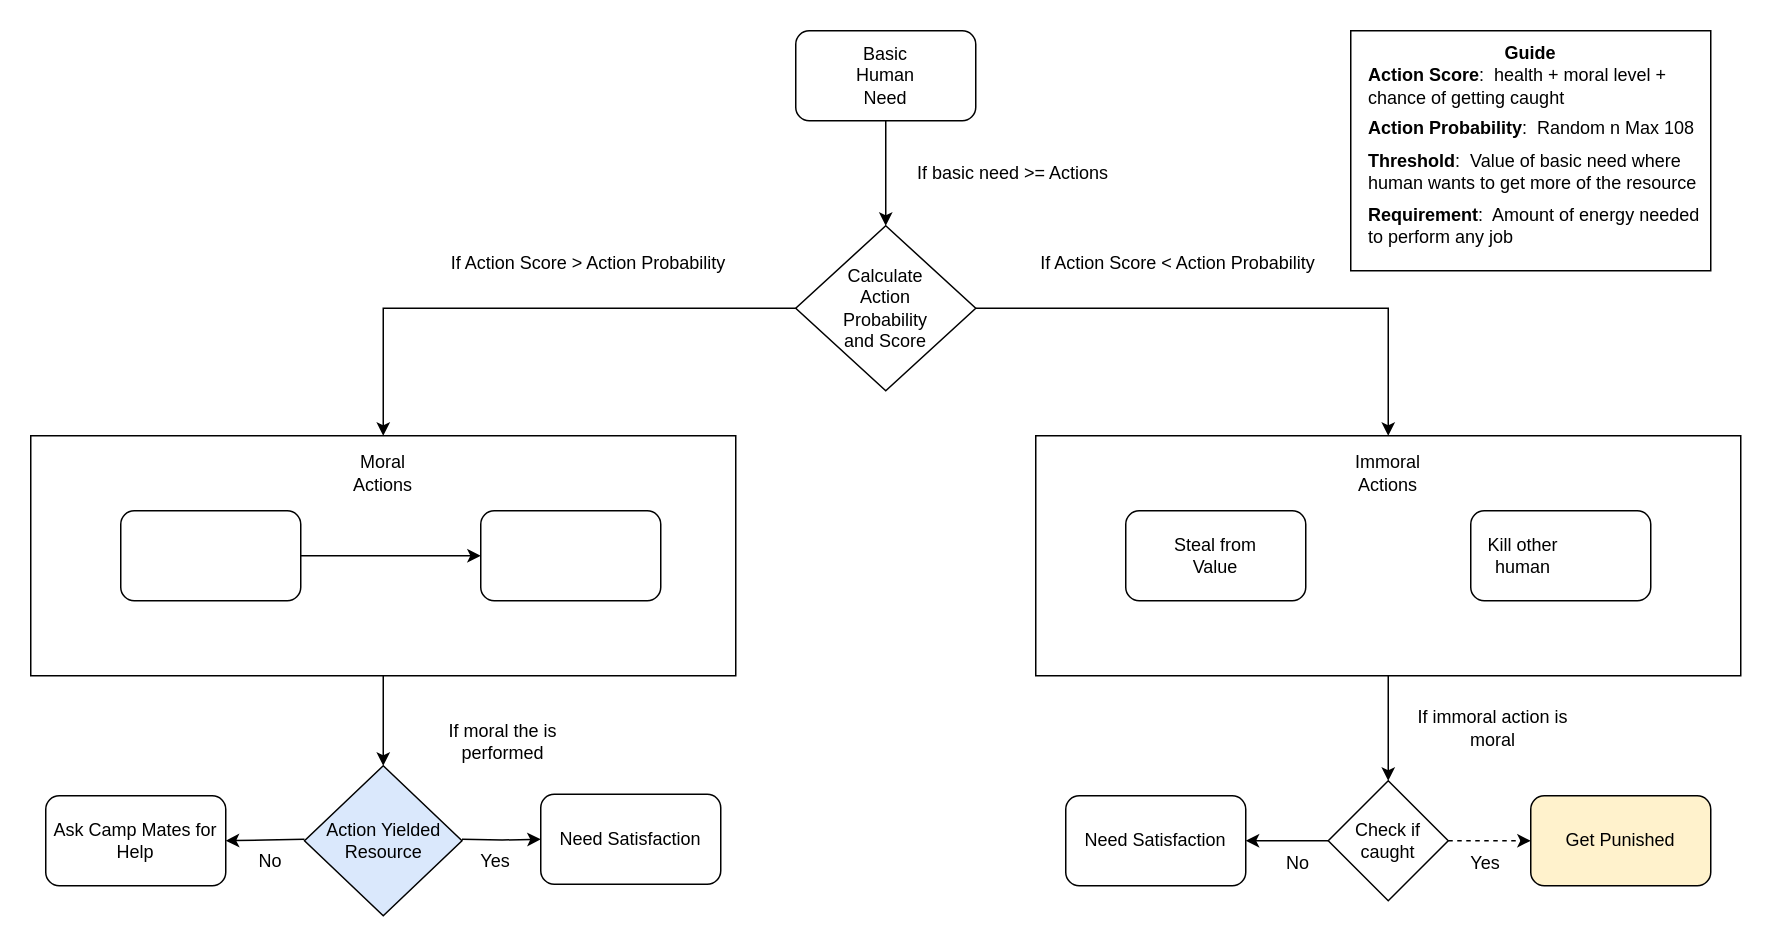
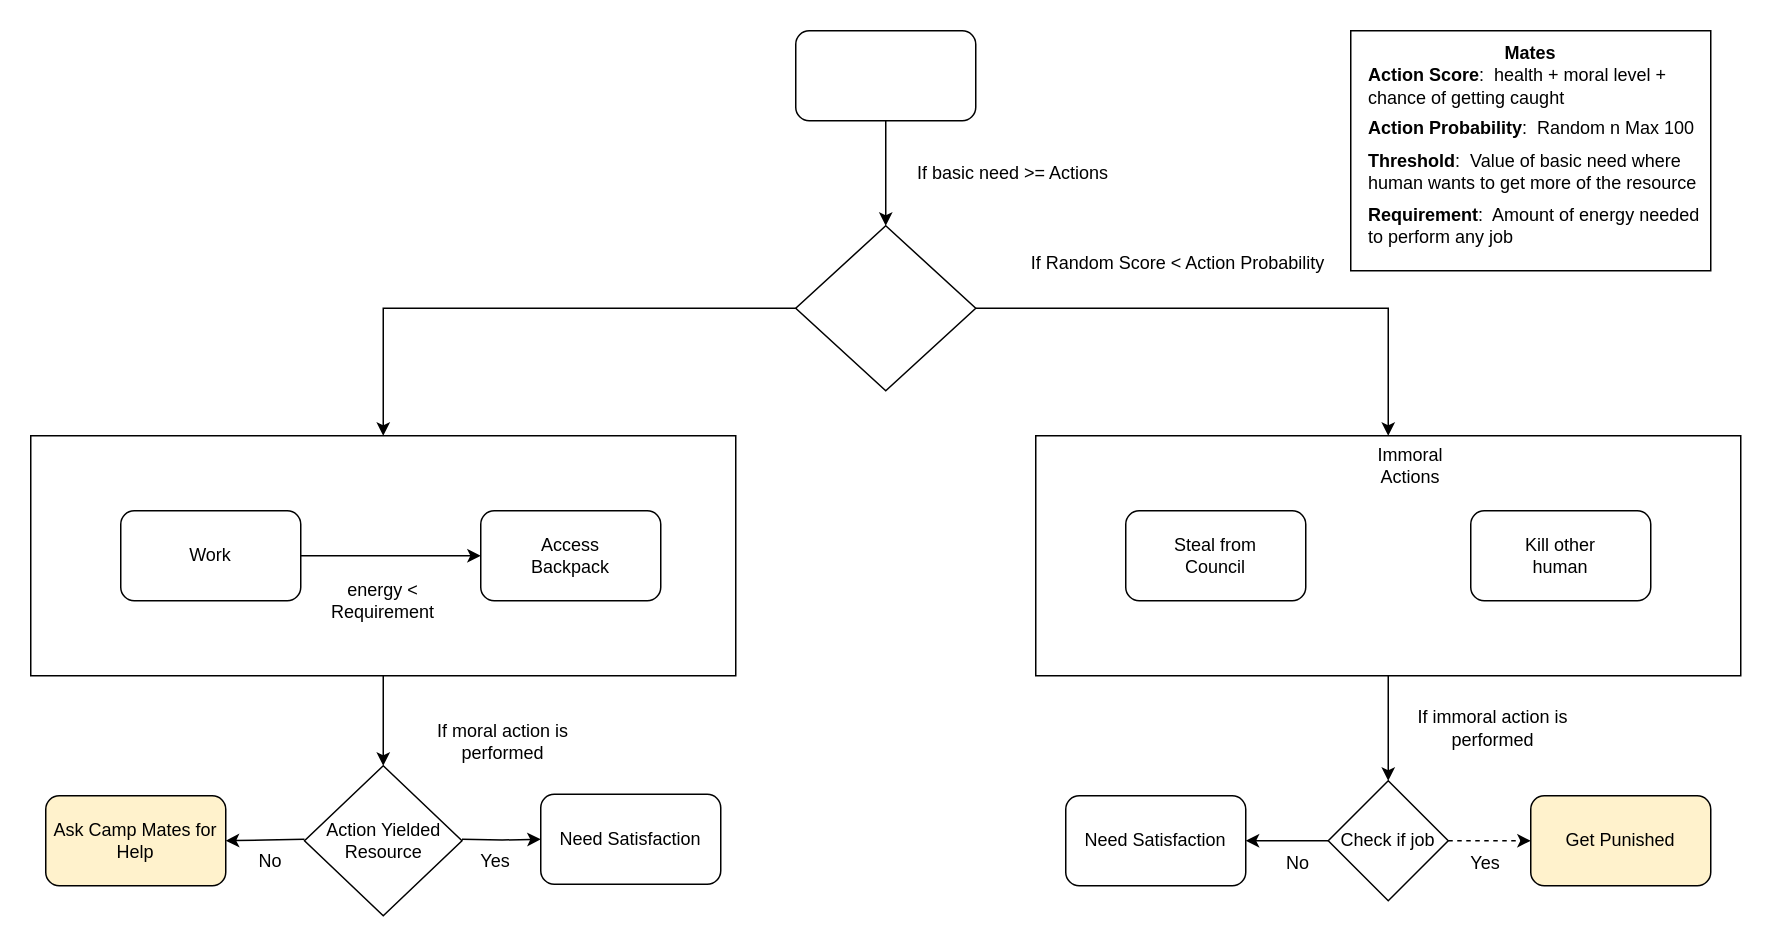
- <mxCell id="44" value="Guide" style="text;html=1;strokeColor=none;fillColor=none;align=center;verticalAlign=middle;whiteSpace=wrap;rounded=0;fontStyle=1" vertex="1" parent="1"><mxGeometry x="990" y="20" width="60" height="30" as="geometry" /></mxCell>
+ <mxCell id="44" value="Mates" style="text;html=1;strokeColor=none;fillColor=none;align=center;verticalAlign=middle;whiteSpace=wrap;rounded=0;fontStyle=1" vertex="1" parent="1"><mxGeometry x="990" y="20" width="60" height="30" as="geometry" /></mxCell>
- <mxCell id="8" value="Basic Human Need" style="text;html=1;strokeColor=none;fillColor=none;align=center;verticalAlign=middle;whiteSpace=wrap;rounded=0;" vertex="1" parent="1"><mxGeometry x="560" y="35" width="60" height="30" as="geometry" /></mxCell>
- <mxCell id="46" value="&lt;b&gt;Action Probability&lt;/b&gt;:&amp;nbsp; Random n Max 108" style="text;html=1;strokeColor=none;fillColor=none;align=left;verticalAlign=middle;whiteSpace=wrap;rounded=0;" vertex="1" parent="1"><mxGeometry x="910" y="70" width="220" height="30" as="geometry" /></mxCell>
+ <mxCell id="46" value="&lt;b&gt;Action Probability&lt;/b&gt;:&amp;nbsp; Random n Max 100" style="text;html=1;strokeColor=none;fillColor=none;align=left;verticalAlign=middle;whiteSpace=wrap;rounded=0;" vertex="1" parent="1"><mxGeometry x="910" y="70" width="220" height="30" as="geometry" /></mxCell>
- <mxCell id="47" value="If Action Score &amp;gt; Action Probability" style="text;html=1;strokeColor=none;fillColor=none;align=center;verticalAlign=middle;whiteSpace=wrap;rounded=0;" vertex="1" parent="1"><mxGeometry x="267" y="160" width="250" height="30" as="geometry" /></mxCell>
- <mxCell id="25" value="If Action Score &amp;lt; Action Probability" style="text;html=1;strokeColor=none;fillColor=none;align=center;verticalAlign=middle;whiteSpace=wrap;rounded=0;" vertex="1" parent="1"><mxGeometry x="660" y="160" width="250" height="30" as="geometry" /></mxCell>
+ <mxCell id="25" value="If Random Score &amp;lt; Action Probability" style="text;html=1;strokeColor=none;fillColor=none;align=center;verticalAlign=middle;whiteSpace=wrap;rounded=0;" vertex="1" parent="1"><mxGeometry x="660" y="160" width="250" height="30" as="geometry" /></mxCell>
- <mxCell id="24" value="Calculate Action Probability and Score" style="text;html=1;strokeColor=none;fillColor=none;align=center;verticalAlign=middle;whiteSpace=wrap;rounded=0;" vertex="1" parent="1"><mxGeometry x="560" y="190" width="60" height="30" as="geometry" /></mxCell>
- <mxCell id="20" value="Moral Actions" style="text;html=1;strokeColor=none;fillColor=none;align=center;verticalAlign=middle;whiteSpace=wrap;rounded=0;" vertex="1" parent="1"><mxGeometry x="225" y="300" width="60" height="30" as="geometry" /></mxCell>
- <mxCell id="19" value="Immoral Actions" style="text;html=1;strokeColor=none;fillColor=none;align=center;verticalAlign=middle;whiteSpace=wrap;rounded=0;" vertex="1" parent="1"><mxGeometry x="895" y="300" width="60" height="30" as="geometry" /></mxCell>
+ <mxCell id="19" value="Immoral Actions" style="text;html=1;strokeColor=none;fillColor=none;align=center;verticalAlign=middle;whiteSpace=wrap;rounded=0;" vertex="1" parent="1"><mxGeometry x="910" y="295" width="60" height="30" as="geometry" /></mxCell>
+ <mxCell id="12" value="Work" style="text;html=1;strokeColor=none;fillColor=none;align=center;verticalAlign=middle;whiteSpace=wrap;rounded=0;" vertex="1" parent="1"><mxGeometry x="110" y="355" width="60" height="30" as="geometry" /></mxCell>
+ <mxCell id="14" value="Access Backpack" style="text;html=1;strokeColor=none;fillColor=none;align=center;verticalAlign=middle;whiteSpace=wrap;rounded=0;" vertex="1" parent="1"><mxGeometry x="350" y="355" width="60" height="30" as="geometry" /></mxCell>
- <mxCell id="16" value="Steal from Value" style="text;html=1;strokeColor=none;fillColor=none;align=center;verticalAlign=middle;whiteSpace=wrap;rounded=0;" vertex="1" parent="1"><mxGeometry x="780" y="355" width="60" height="30" as="geometry" /></mxCell>
+ <mxCell id="16" value="Steal from Council" style="text;html=1;strokeColor=none;fillColor=none;align=center;verticalAlign=middle;whiteSpace=wrap;rounded=0;" vertex="1" parent="1"><mxGeometry x="780" y="355" width="60" height="30" as="geometry" /></mxCell>
- <mxCell id="18" value="Kill other human" style="text;html=1;strokeColor=none;fillColor=none;align=center;verticalAlign=middle;whiteSpace=wrap;rounded=0;" vertex="1" parent="1"><mxGeometry x="985" y="355" width="60" height="30" as="geometry" /></mxCell>
+ <mxCell id="18" value="Kill other human" style="text;html=1;strokeColor=none;fillColor=none;align=center;verticalAlign=middle;whiteSpace=wrap;rounded=0;" vertex="1" parent="1"><mxGeometry x="1010" y="355" width="60" height="30" as="geometry" /></mxCell>
+ <mxCell id="26" value="energy &amp;lt; Requirement" style="text;html=1;strokeColor=none;fillColor=none;align=center;verticalAlign=middle;whiteSpace=wrap;rounded=0;" vertex="1" parent="1"><mxGeometry x="225" y="385" width="60" height="30" as="geometry" /></mxCell>
- <mxCell id="31" value="If immoral action is moral" style="text;html=1;strokeColor=none;fillColor=none;align=center;verticalAlign=middle;whiteSpace=wrap;rounded=0;" vertex="1" parent="1"><mxGeometry x="940" y="470" width="110" height="30" as="geometry" /></mxCell>
+ <mxCell id="31" value="If immoral action is performed" style="text;html=1;strokeColor=none;fillColor=none;align=center;verticalAlign=middle;whiteSpace=wrap;rounded=0;" vertex="1" parent="1"><mxGeometry x="940" y="470" width="110" height="30" as="geometry" /></mxCell>
- <mxCell id="27" value="If moral the is performed" style="text;html=1;strokeColor=none;fillColor=none;align=center;verticalAlign=middle;whiteSpace=wrap;rounded=0;" vertex="1" parent="1"><mxGeometry x="275" y="479" width="120" height="30" as="geometry" /></mxCell>
+ <mxCell id="27" value="If moral action is performed" style="text;html=1;strokeColor=none;fillColor=none;align=center;verticalAlign=middle;whiteSpace=wrap;rounded=0;" vertex="1" parent="1"><mxGeometry x="275" y="479" width="120" height="30" as="geometry" /></mxCell>
- <mxCell id="40" value="Ask Camp Mates for Help" style="rounded=1;whiteSpace=wrap;html=1;" vertex="1" parent="1"><mxGeometry x="30" y="530" width="120" height="60" as="geometry" /></mxCell>
+ <mxCell id="40" value="Ask Camp Mates for Help" style="rounded=1;whiteSpace=wrap;html=1;fillColor=#fff2cc;" vertex="1" parent="1"><mxGeometry x="30" y="530" width="120" height="60" as="geometry" /></mxCell>
- <mxCell id="38" value="Action Yielded Resource" style="rhombus;whiteSpace=wrap;html=1;fillColor=#dae8fc;" vertex="1" parent="1"><mxGeometry x="202.5" y="510" width="105" height="100" as="geometry" /></mxCell>
+ <mxCell id="38" value="Action Yielded Resource" style="rhombus;whiteSpace=wrap;html=1;" vertex="1" parent="1"><mxGeometry x="202.5" y="510" width="105" height="100" as="geometry" /></mxCell>
- <mxCell id="30" value="Check if caught" style="rhombus;whiteSpace=wrap;html=1;" vertex="1" parent="1"><mxGeometry x="885" y="520" width="80" height="80" as="geometry" /></mxCell>
+ <mxCell id="30" value="Check if job" style="rhombus;whiteSpace=wrap;html=1;" vertex="1" parent="1"><mxGeometry x="885" y="520" width="80" height="80" as="geometry" /></mxCell>
